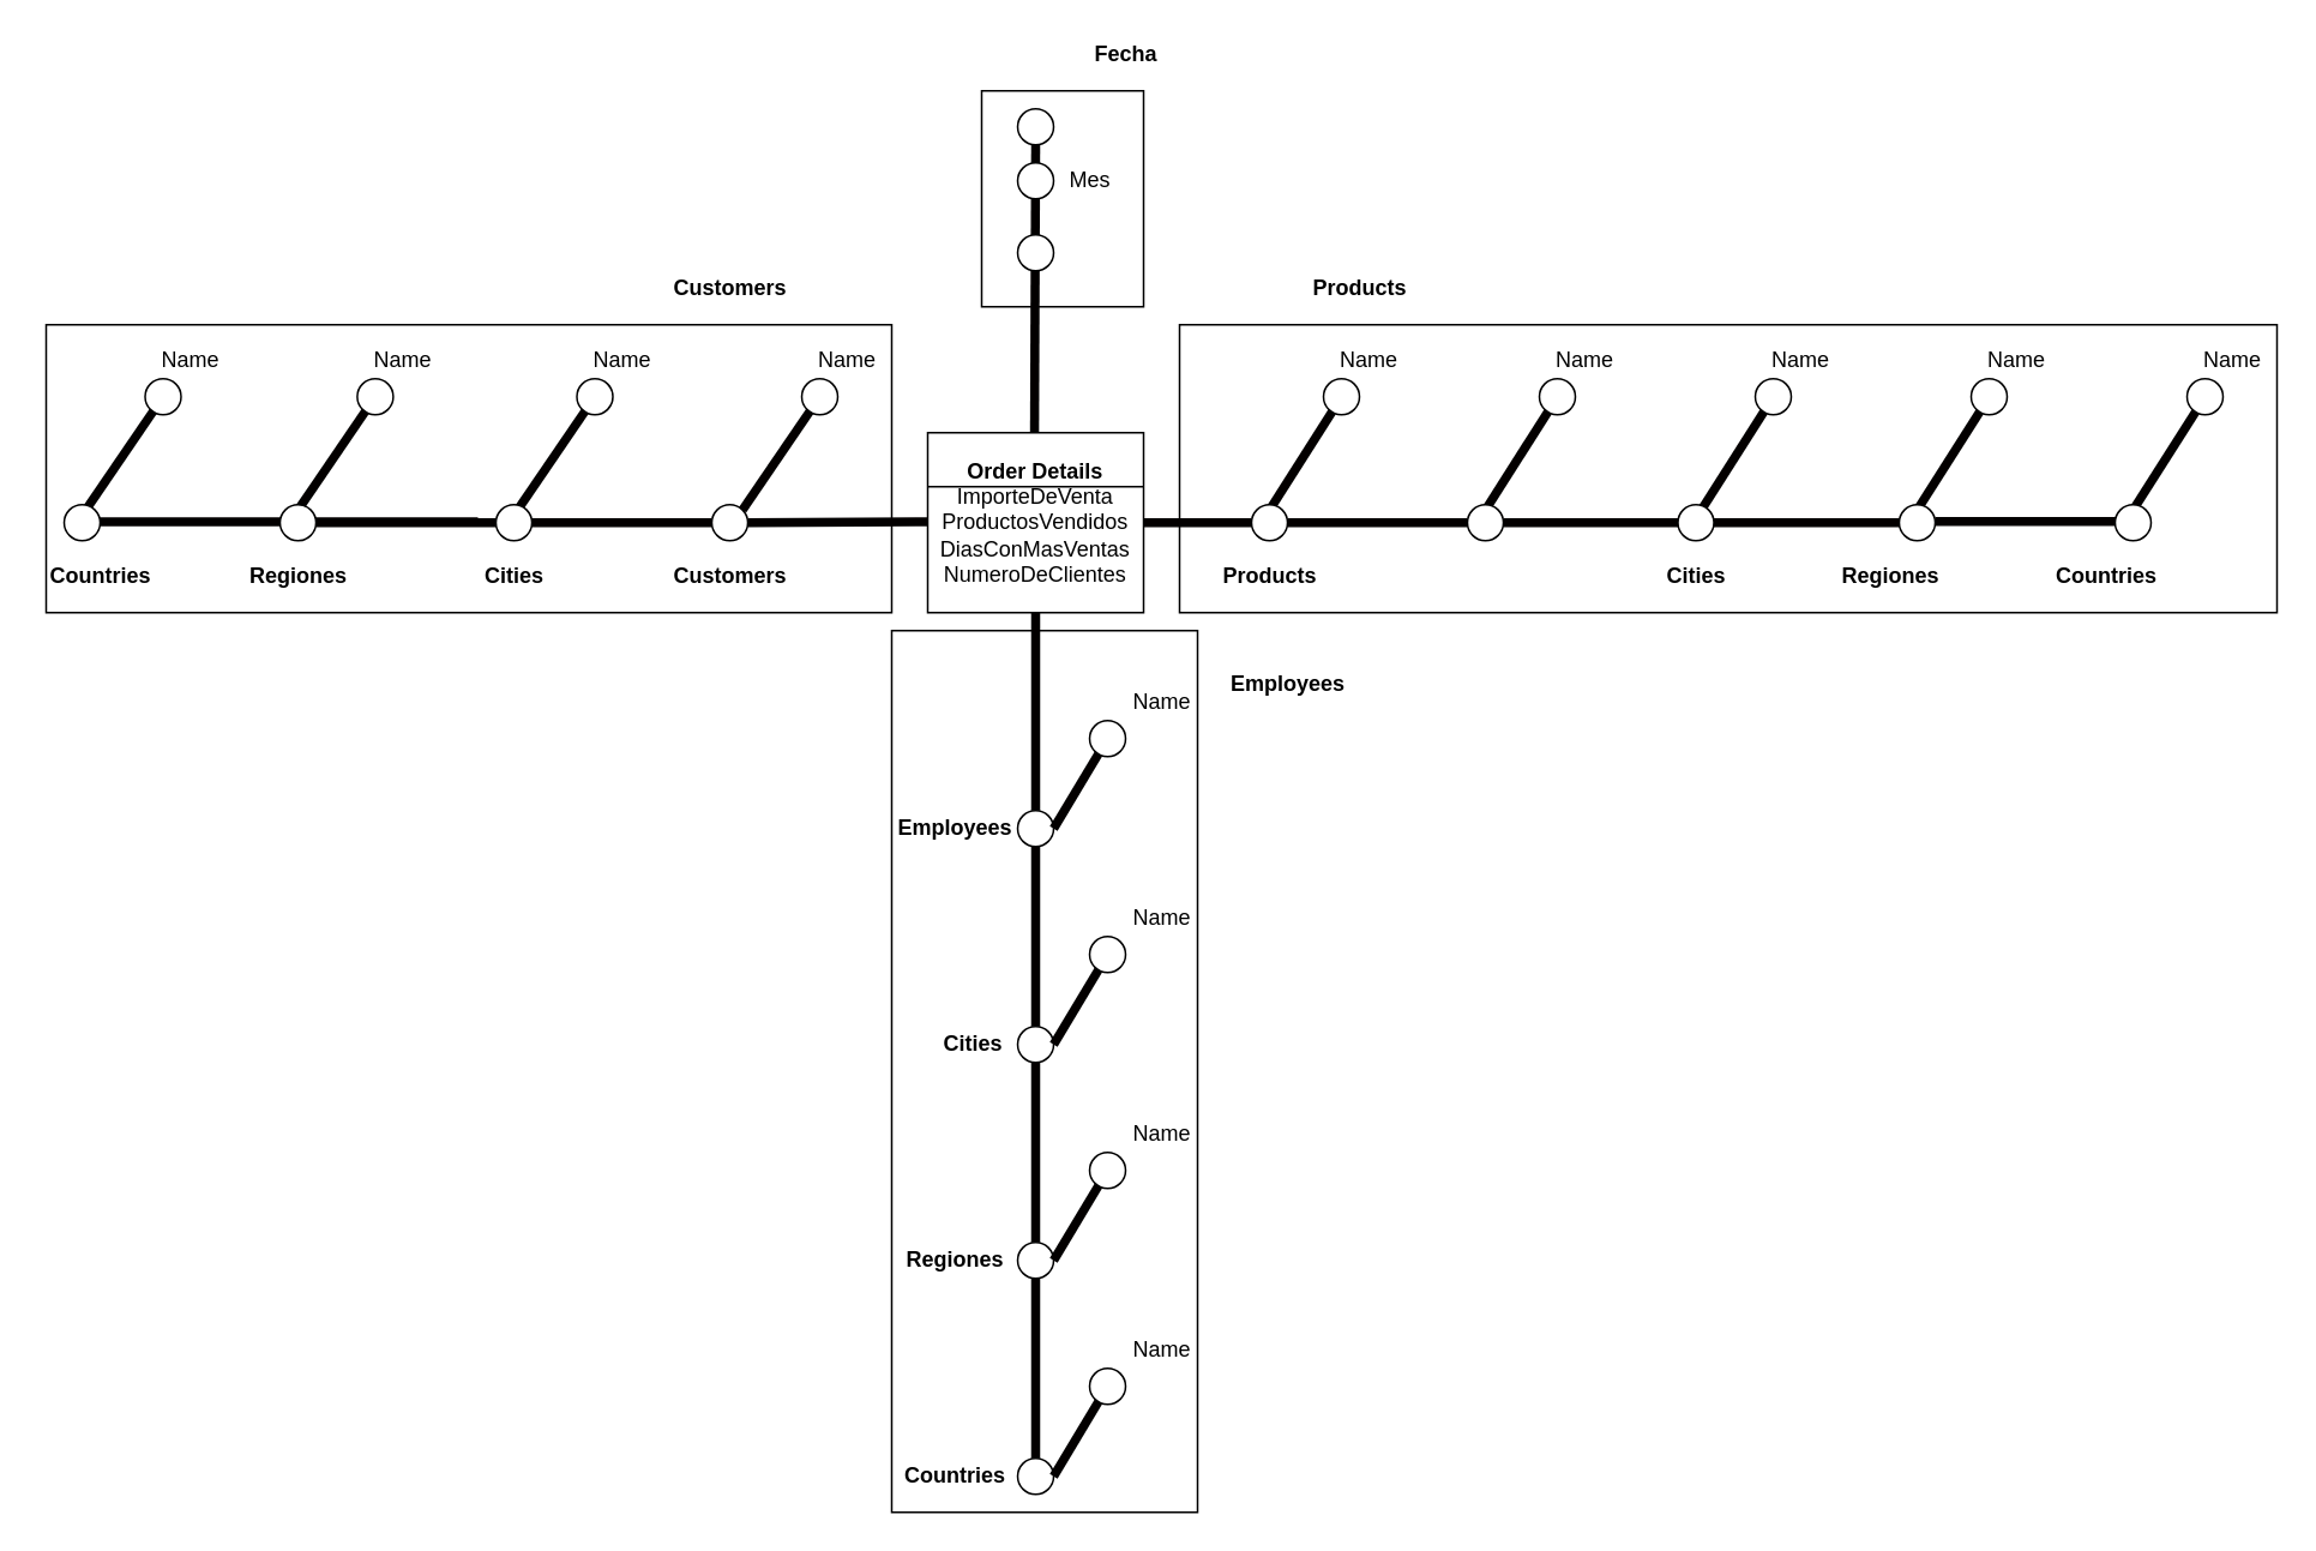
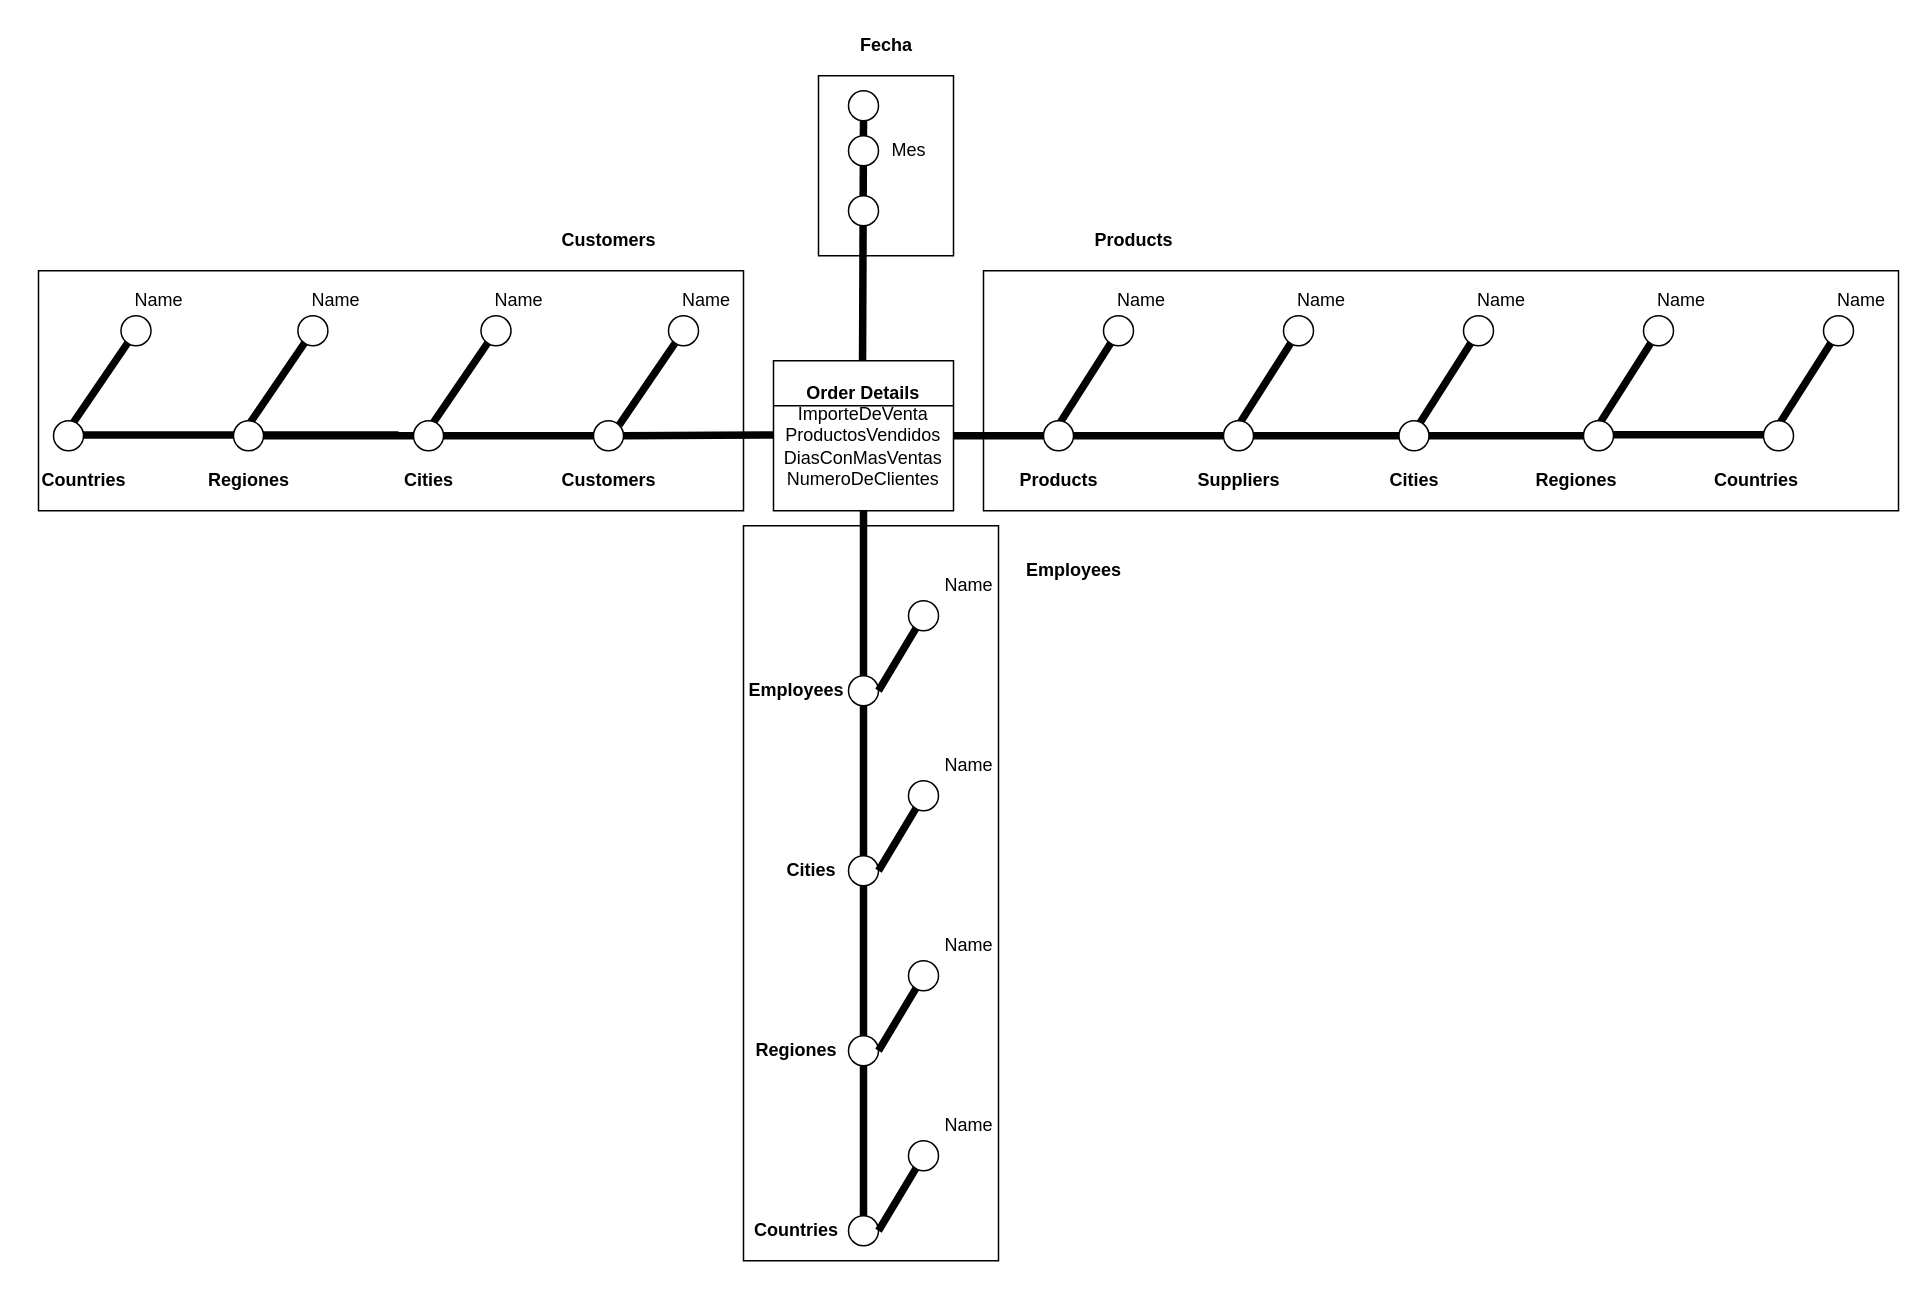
- <mxCell id="94" value="Fecha" style="text;html=1;align=center;verticalAlign=middle;resizable=0;points=[];autosize=1;strokeColor=none;fillColor=none;fontStyle=1" vertex="1" parent="1"><mxGeometry x="600" y="20" width="50" height="20" as="geometry" /></mxCell>
+ <mxCell id="94" value="Fecha" style="text;html=1;align=center;verticalAlign=middle;resizable=0;points=[];autosize=1;strokeColor=none;fillColor=none;fontStyle=1" vertex="1" parent="1"><mxGeometry x="565" y="20" width="50" height="20" as="geometry" /></mxCell>
+ <mxCell id="36" value="Suppliers" style="text;html=1;align=center;verticalAlign=middle;resizable=0;points=[];autosize=1;strokeColor=none;fillColor=none;fontStyle=1" vertex="1" parent="1"><mxGeometry x="790" y="310" width="70" height="20" as="geometry" /></mxCell>
